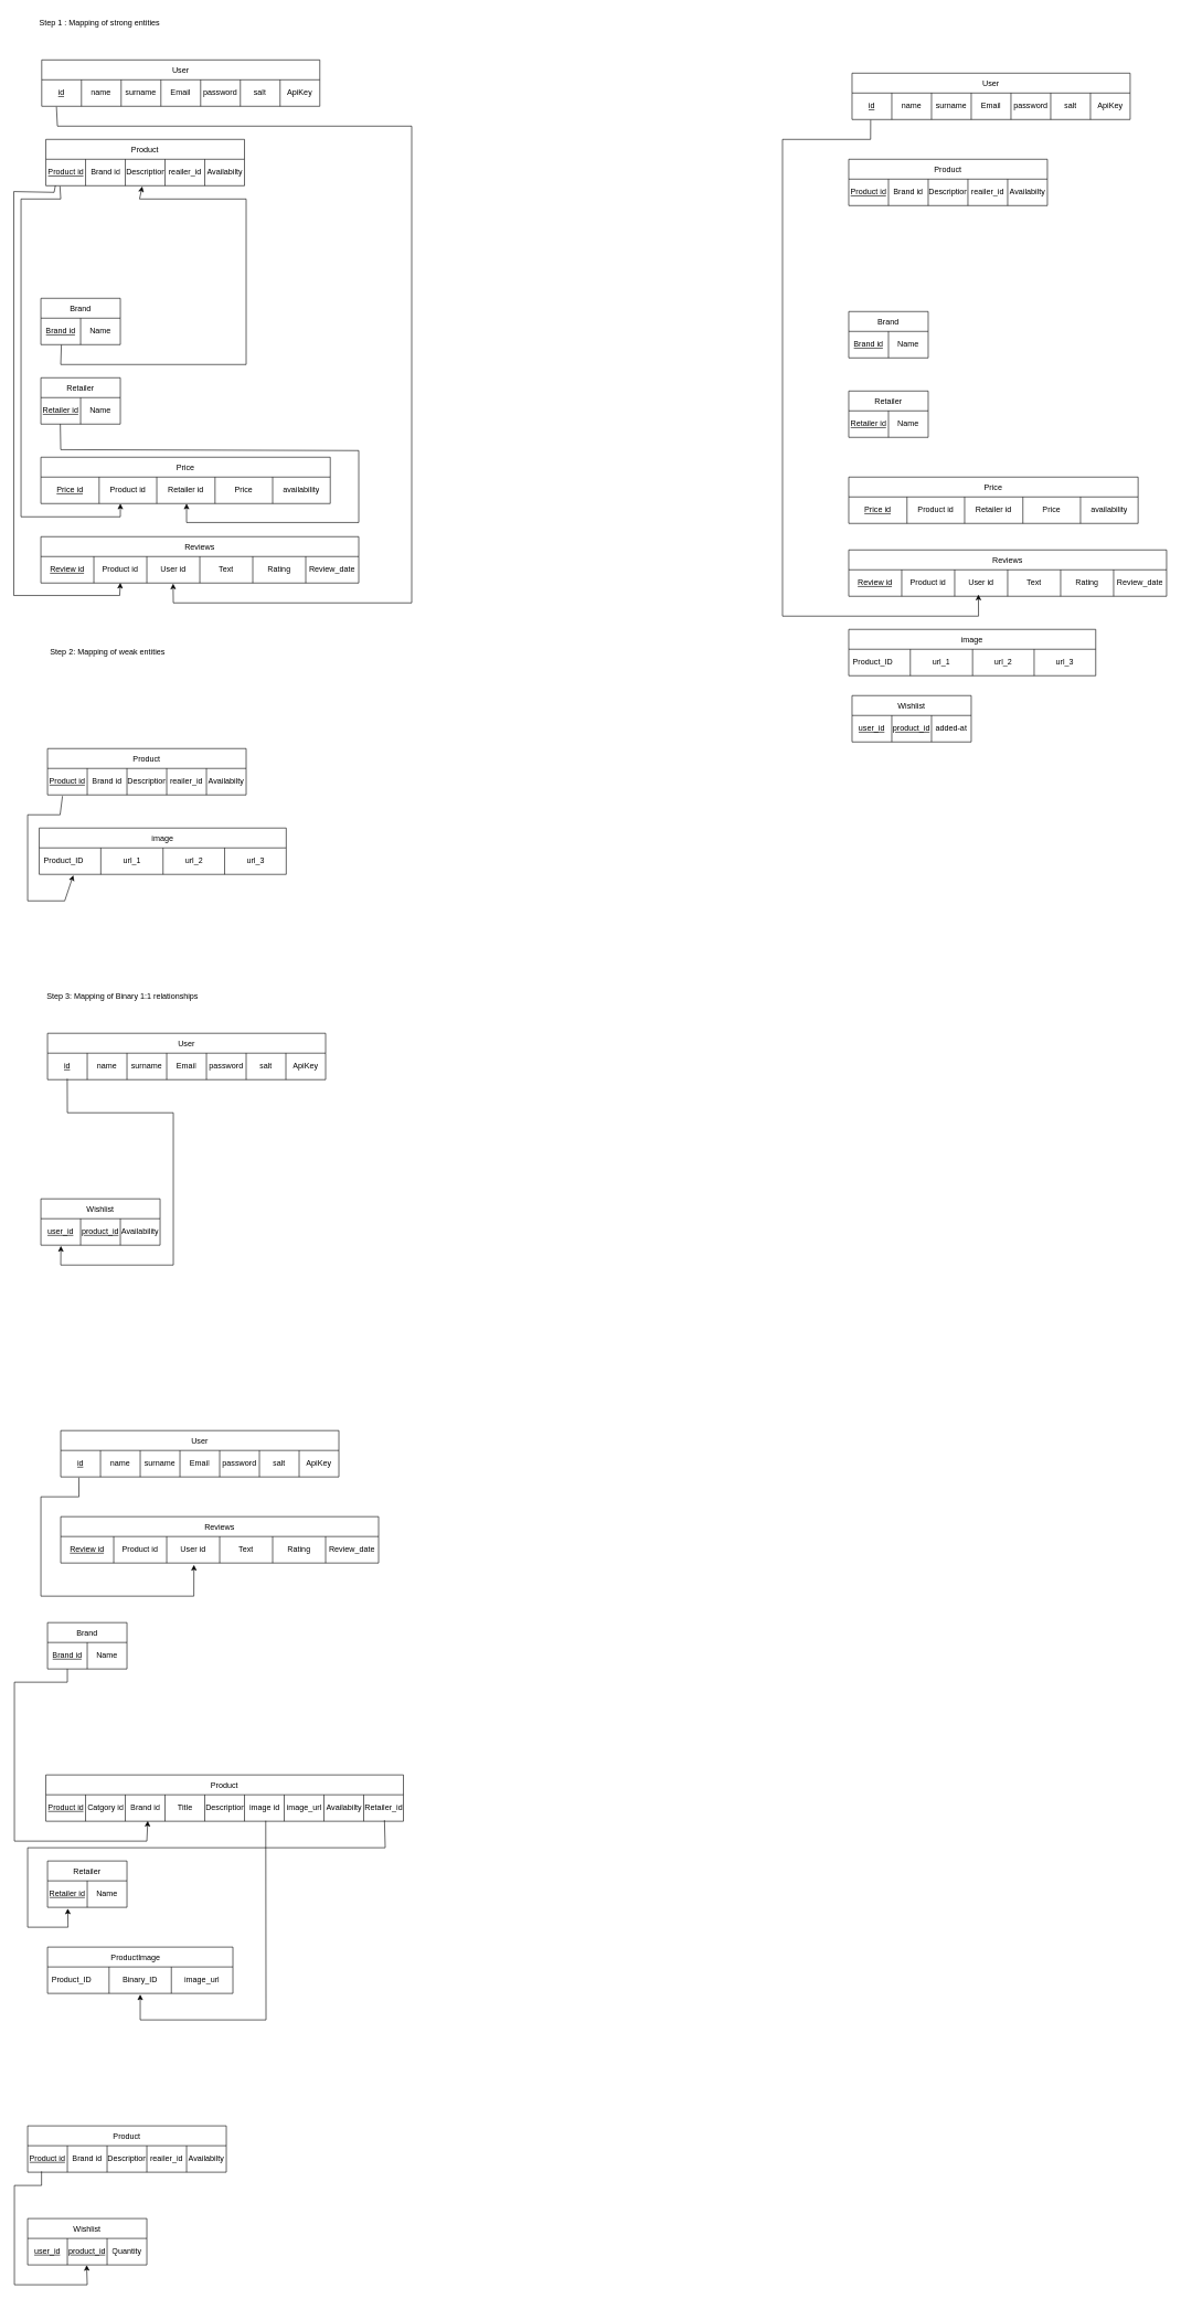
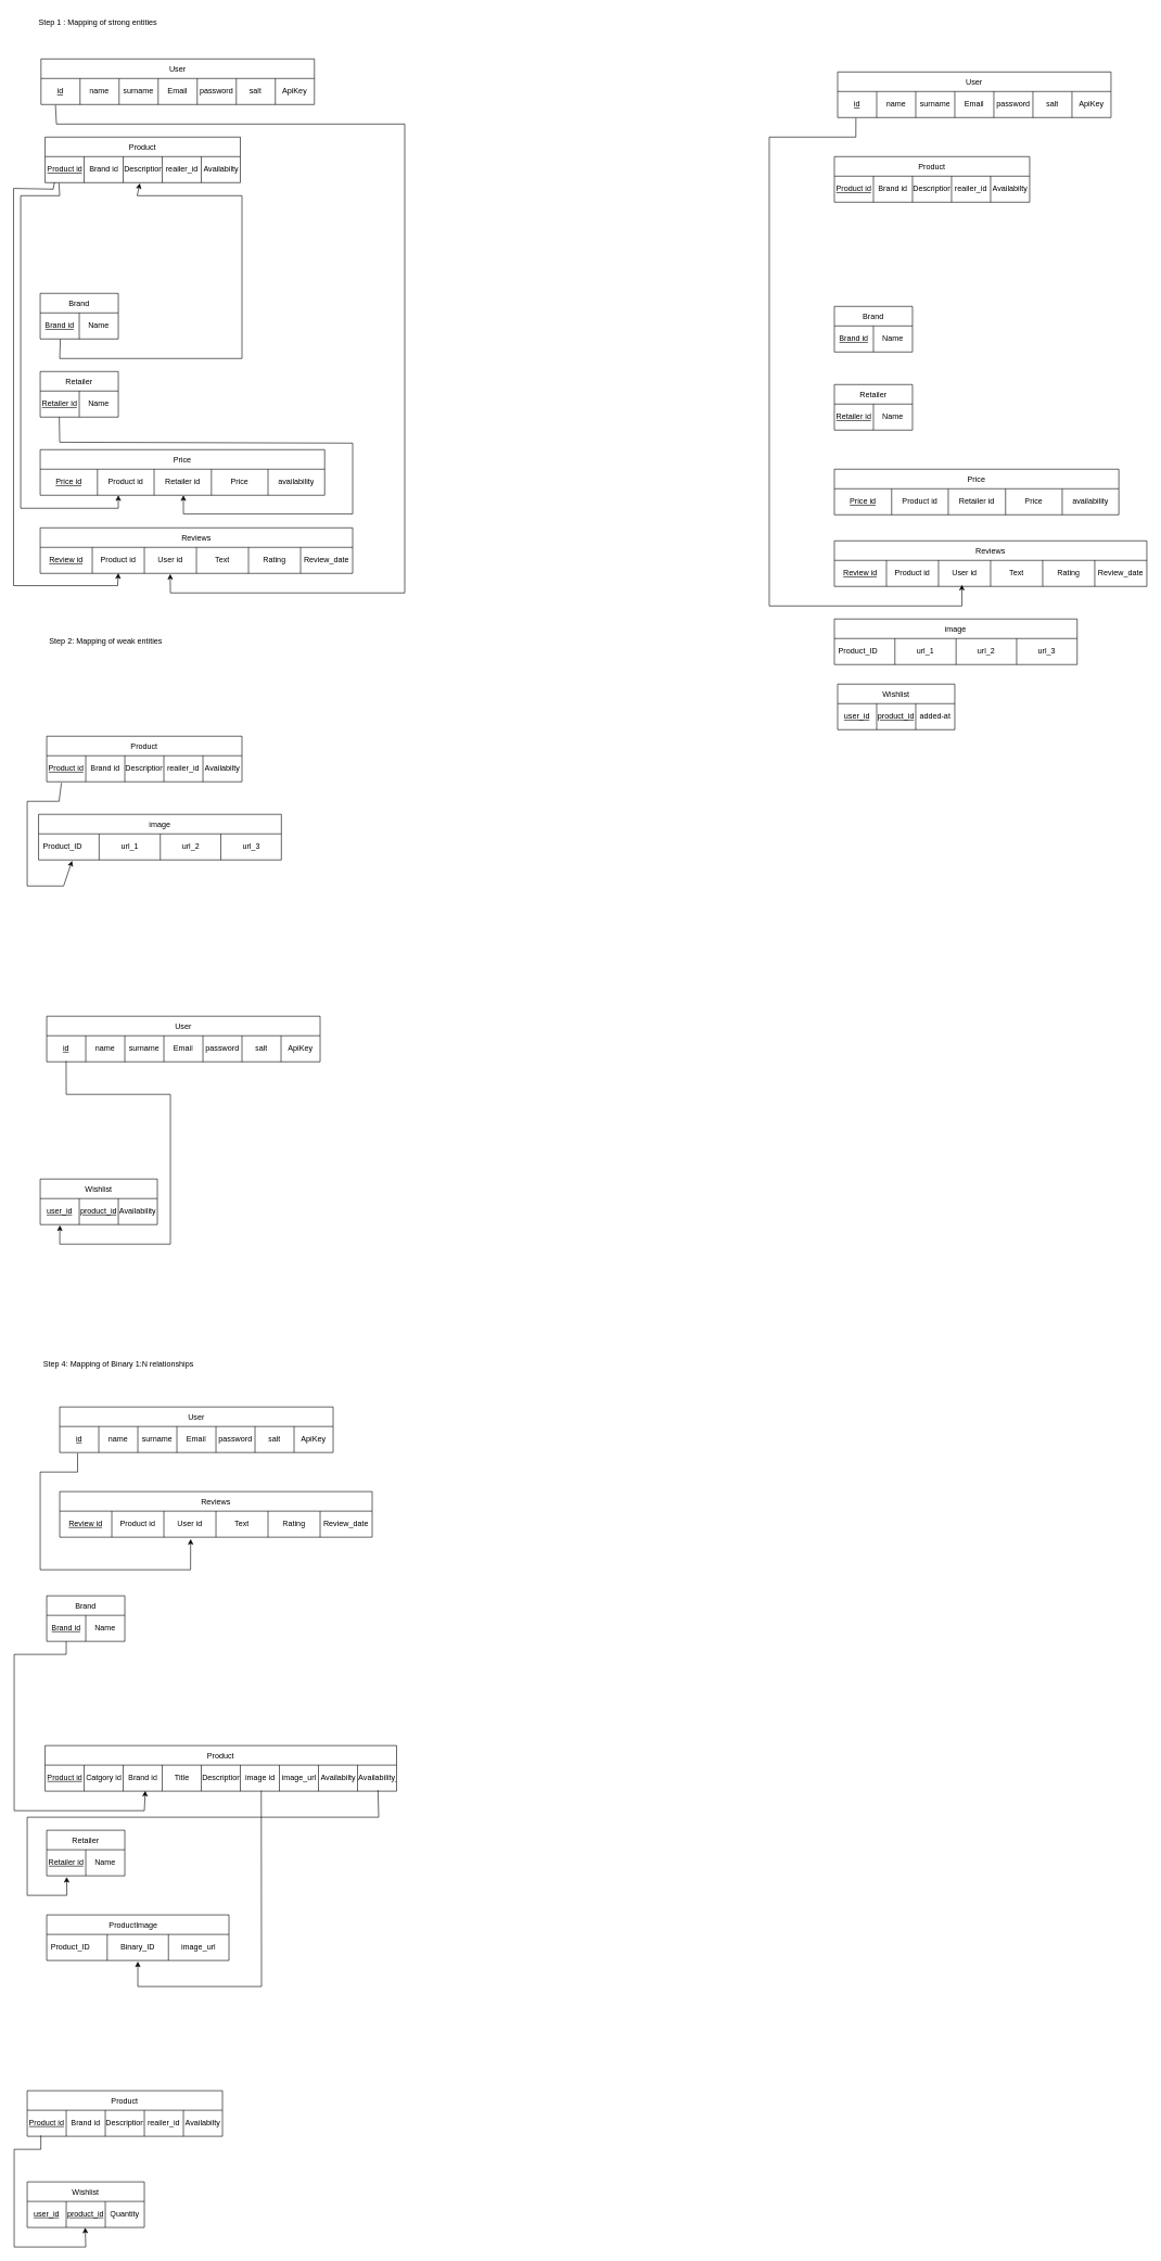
- <mxCell id="116" value="Step 3: Mapping of Binary 1:1 relationships" style="text;html=1;align=center;verticalAlign=middle;resizable=0;points=[];autosize=1;strokeColor=none;fillColor=none;" parent="1" vertex="1"><mxGeometry x="58.5" y="1490" width="250" height="30" as="geometry" /></mxCell>
+ <mxCell id="49" value="Step 4: Mapping of Binary 1:N relationships" style="text;html=1;align=center;verticalAlign=middle;resizable=0;points=[];autosize=1;strokeColor=none;fillColor=none;" parent="1" vertex="1"><mxGeometry x="56" y="2080" width="250" height="30" as="geometry" /></mxCell>
- <mxCell id="68" value="Retailer_id" style="shape=partialRectangle;html=1;whiteSpace=wrap;connectable=0;strokeColor=inherit;overflow=hidden;fillColor=none;top=0;left=0;bottom=0;right=0;pointerEvents=1;" parent="59" vertex="1"><mxGeometry x="480" width="60" height="40" as="geometry"><mxRectangle width="60" height="40" as="alternateBounds" /></mxGeometry></mxCell>
+ <mxCell id="68" value="Availability_id" style="shape=partialRectangle;html=1;whiteSpace=wrap;connectable=0;strokeColor=inherit;overflow=hidden;fillColor=none;top=0;left=0;bottom=0;right=0;pointerEvents=1;" parent="59" vertex="1"><mxGeometry x="480" width="60" height="40" as="geometry"><mxRectangle width="60" height="40" as="alternateBounds" /></mxGeometry></mxCell>
